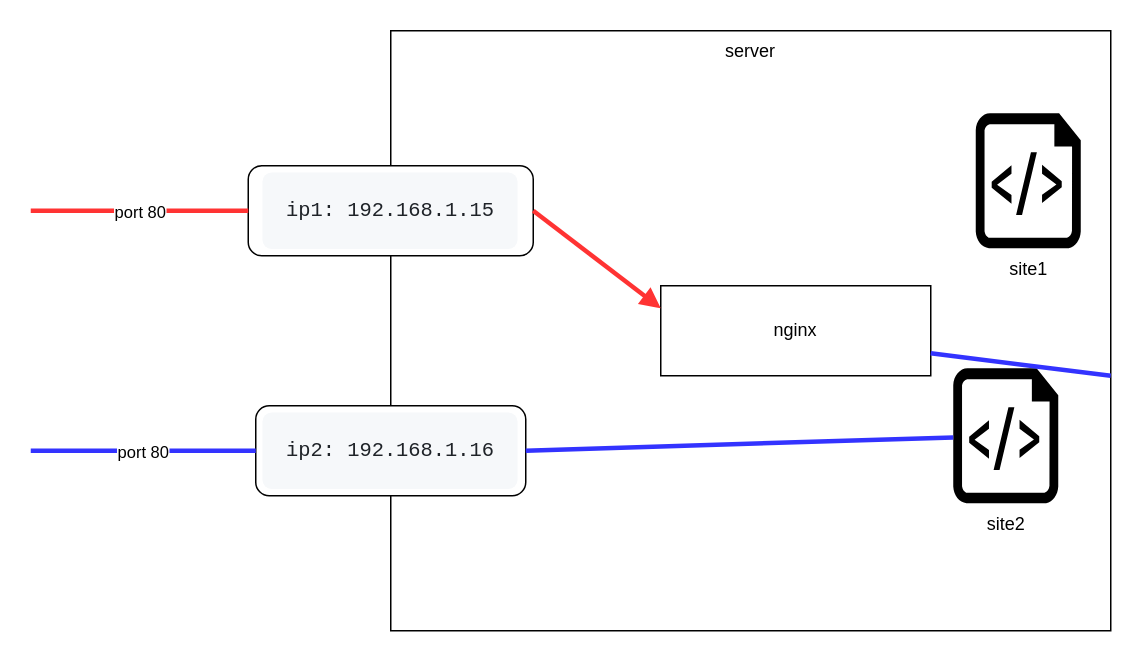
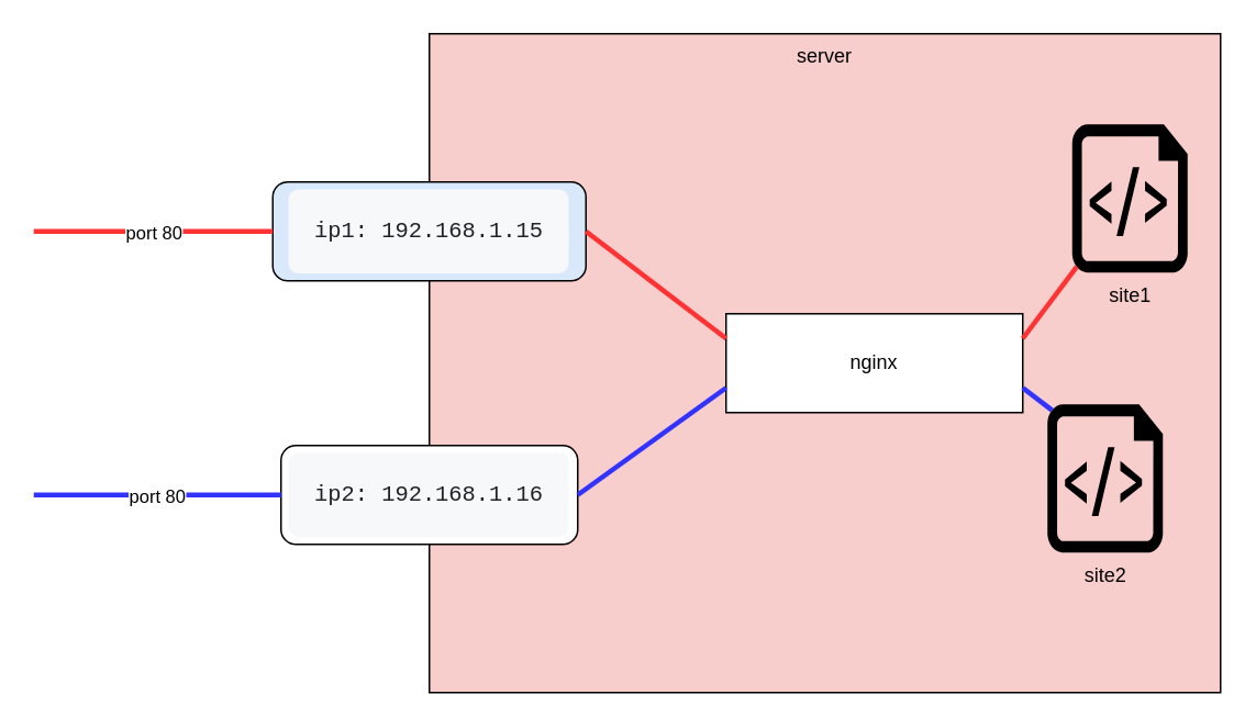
- <mxCell id="2" value="server" style="rounded=0;whiteSpace=wrap;html=1;align=center;verticalAlign=top;" vertex="1" parent="1"><mxGeometry x="260" y="20" width="480" height="400" as="geometry" /></mxCell>
+ <mxCell id="2" value="server" style="rounded=0;whiteSpace=wrap;html=1;align=center;verticalAlign=top;fillColor=#f8cecc;" vertex="1" parent="1"><mxGeometry x="260" y="20" width="480" height="400" as="geometry" /></mxCell>
- <mxCell id="4" value="&lt;pre style=&quot;box-sizing: border-box; font-family: &amp;quot;Monaspace Neon&amp;quot;, ui-monospace, SFMono-Regular, &amp;quot;SF Mono&amp;quot;, Menlo, Consolas, &amp;quot;Liberation Mono&amp;quot;, monospace; font-size: 13.6px; margin-top: 0px; margin-bottom: 0px; overflow-wrap: normal; padding: 16px; overflow: auto; line-height: 1.45; color: rgb(31, 35, 40); background-color: rgb(246, 248, 250); border-radius: 6px; text-align: start;&quot; class=&quot;notranslate&quot;&gt;&lt;code style=&quot;box-sizing: border-box; font-family: &amp;quot;Monaspace Neon&amp;quot;, ui-monospace, SFMono-Regular, &amp;quot;SF Mono&amp;quot;, Menlo, Consolas, &amp;quot;Liberation Mono&amp;quot;, monospace; font-size: 13.6px; padding: 0px; margin: 0px; background: rgba(0, 0, 0, 0); border-radius: 6px; word-break: normal; border: 0px; display: inline; overflow: visible; line-height: inherit; overflow-wrap: normal;&quot;&gt;ip1: 192.168.1.15&lt;/code&gt;&lt;/pre&gt;" style="rounded=1;whiteSpace=wrap;html=1;" vertex="1" parent="1"><mxGeometry x="165" y="110" width="190" height="60" as="geometry" /></mxCell>
+ <mxCell id="4" value="&lt;pre style=&quot;box-sizing: border-box; font-family: &amp;quot;Monaspace Neon&amp;quot;, ui-monospace, SFMono-Regular, &amp;quot;SF Mono&amp;quot;, Menlo, Consolas, &amp;quot;Liberation Mono&amp;quot;, monospace; font-size: 13.6px; margin-top: 0px; margin-bottom: 0px; overflow-wrap: normal; padding: 16px; overflow: auto; line-height: 1.45; color: rgb(31, 35, 40); background-color: rgb(246, 248, 250); border-radius: 6px; text-align: start;&quot; class=&quot;notranslate&quot;&gt;&lt;code style=&quot;box-sizing: border-box; font-family: &amp;quot;Monaspace Neon&amp;quot;, ui-monospace, SFMono-Regular, &amp;quot;SF Mono&amp;quot;, Menlo, Consolas, &amp;quot;Liberation Mono&amp;quot;, monospace; font-size: 13.6px; padding: 0px; margin: 0px; background: rgba(0, 0, 0, 0); border-radius: 6px; word-break: normal; border: 0px; display: inline; overflow: visible; line-height: inherit; overflow-wrap: normal;&quot;&gt;ip1: 192.168.1.15&lt;/code&gt;&lt;/pre&gt;" style="rounded=1;whiteSpace=wrap;html=1;fillColor=#dae8fc;" vertex="1" parent="1"><mxGeometry x="165" y="110" width="190" height="60" as="geometry" /></mxCell>
+ <mxCell id="15" value="" style="endArrow=none;html=1;rounded=0;entryX=0.04;entryY=0.96;entryDx=0;entryDy=0;exitX=1;exitY=0.25;exitDx=0;exitDy=0;strokeColor=#FF3333;strokeWidth=3;entryPerimeter=0;" edge="1" parent="1" source="3" target="6"><mxGeometry width="50" height="50" relative="1" as="geometry"><mxPoint x="470" y="180" as="sourcePoint" /><mxPoint x="595" y="245" as="targetPoint" /></mxGeometry></mxCell>
- <mxCell id="14" value="" style="endArrow=block;html=1;rounded=0;entryX=0;entryY=0.25;entryDx=0;entryDy=0;exitX=1;exitY=0.5;exitDx=0;exitDy=0;strokeColor=#FF3333;strokeWidth=3;" edge="1" parent="1" source="4" target="3"><mxGeometry width="50" height="50" relative="1" as="geometry"><mxPoint x="380" y="335" as="sourcePoint" /><mxPoint x="510" y="270" as="targetPoint" /></mxGeometry></mxCell>
+ <mxCell id="14" value="" style="endArrow=none;html=1;rounded=0;entryX=0;entryY=0.25;entryDx=0;entryDy=0;exitX=1;exitY=0.5;exitDx=0;exitDy=0;strokeColor=#FF3333;strokeWidth=3;" edge="1" parent="1" source="4" target="3"><mxGeometry width="50" height="50" relative="1" as="geometry"><mxPoint x="380" y="335" as="sourcePoint" /><mxPoint x="510" y="270" as="targetPoint" /></mxGeometry></mxCell>
- <mxCell id="13" value="" style="endArrow=none;html=1;rounded=0;exitX=1;exitY=0.75;exitDx=0;exitDy=0;strokeColor=#3333FF;strokeWidth=3;" edge="1" parent="1" source="3" target="2"><mxGeometry width="50" height="50" relative="1" as="geometry"><mxPoint x="450" y="315" as="sourcePoint" /><mxPoint x="580" y="250" as="targetPoint" /></mxGeometry></mxCell>
+ <mxCell id="13" value="" style="endArrow=none;html=1;rounded=0;entryX=0.04;entryY=0.04;entryDx=0;entryDy=0;exitX=1;exitY=0.75;exitDx=0;exitDy=0;strokeColor=#3333FF;strokeWidth=3;entryPerimeter=0;" edge="1" parent="1" source="3" target="7"><mxGeometry width="50" height="50" relative="1" as="geometry"><mxPoint x="450" y="315" as="sourcePoint" /><mxPoint x="580" y="250" as="targetPoint" /></mxGeometry></mxCell>
- <mxCell id="8" value="" style="endArrow=none;html=1;rounded=0;exitX=1;exitY=0.5;exitDx=0;exitDy=0;strokeColor=#3333FF;strokeWidth=3;" edge="1" parent="1" source="5" target="7"><mxGeometry width="50" height="50" relative="1" as="geometry"><mxPoint x="440" y="230" as="sourcePoint" /><mxPoint x="490" y="180" as="targetPoint" /></mxGeometry></mxCell>
+ <mxCell id="8" value="" style="endArrow=none;html=1;rounded=0;entryX=0;entryY=0.75;entryDx=0;entryDy=0;exitX=1;exitY=0.5;exitDx=0;exitDy=0;strokeColor=#3333FF;strokeWidth=3;" edge="1" parent="1" source="5" target="3"><mxGeometry width="50" height="50" relative="1" as="geometry"><mxPoint x="440" y="230" as="sourcePoint" /><mxPoint x="490" y="180" as="targetPoint" /></mxGeometry></mxCell>
